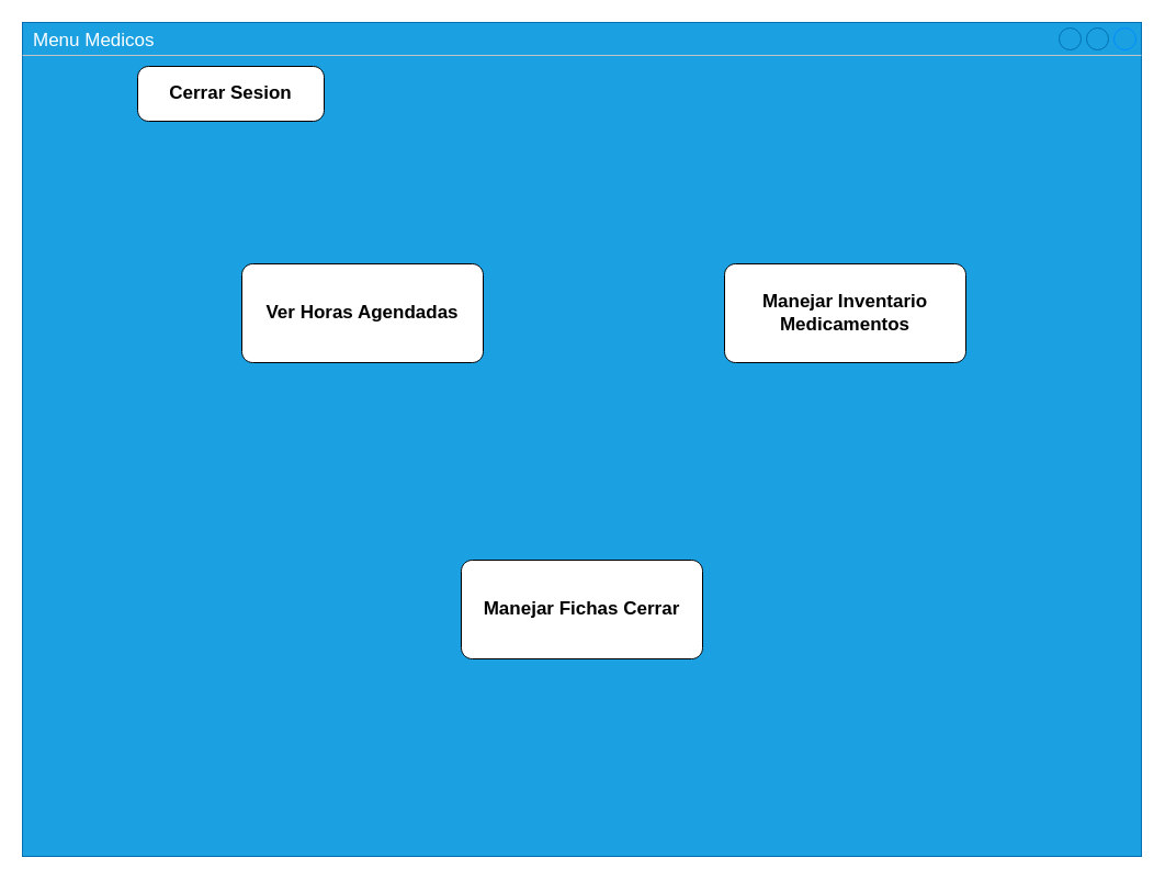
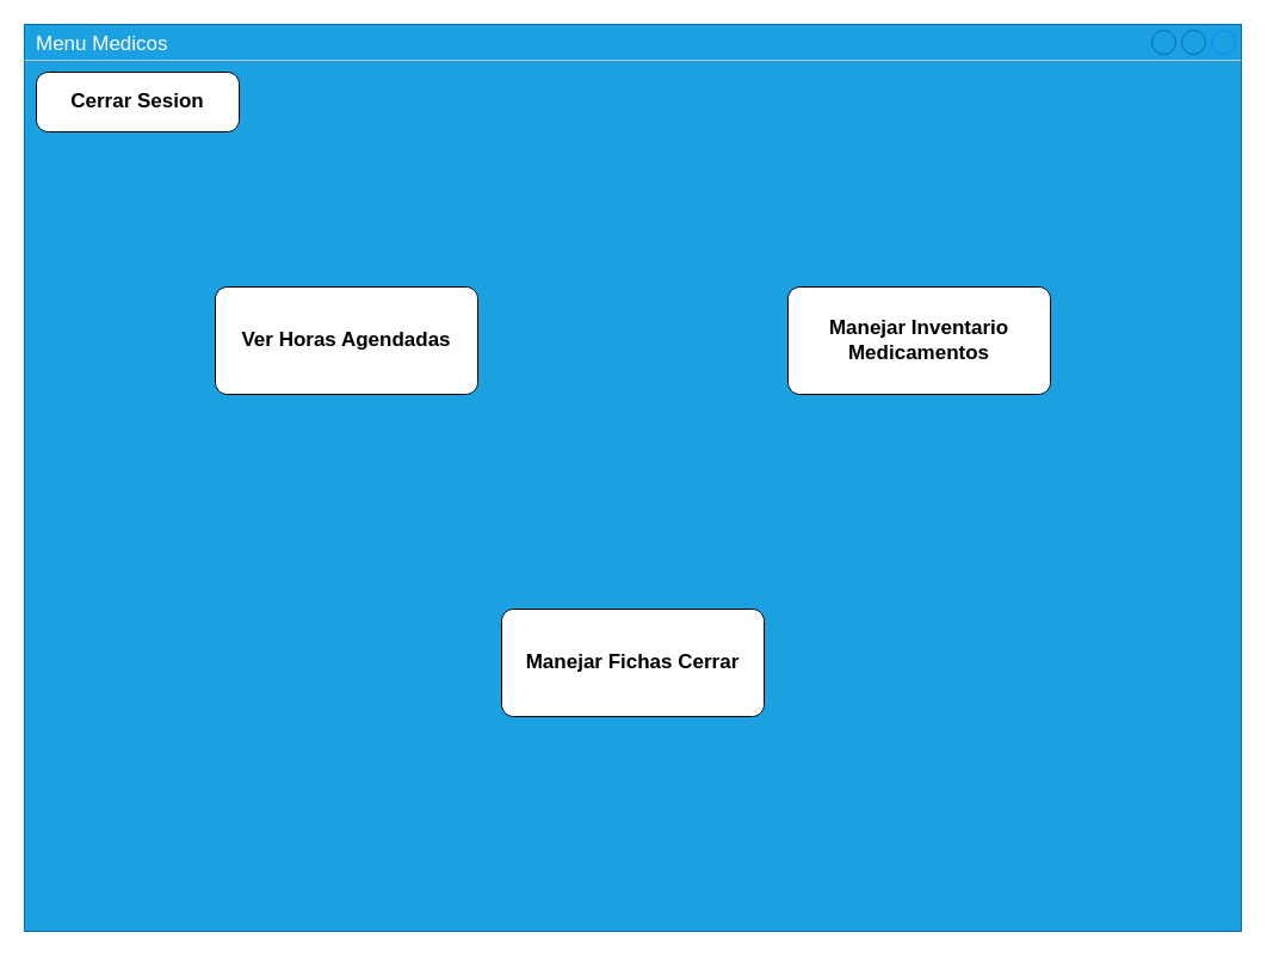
- <mxCell id="6" value="Cerrar Sesion" style="strokeWidth=1;shadow=0;dashed=0;align=center;html=1;shape=mxgraph.mockup.buttons.button;mainText=;buttonStyle=round;fontSize=17;fontStyle=1;whiteSpace=wrap;" vertex="1" parent="1"><mxGeometry x="125" y="60" width="170" height="50" as="geometry" /></mxCell>
+ <mxCell id="6" value="Cerrar Sesion" style="strokeWidth=1;shadow=0;dashed=0;align=center;html=1;shape=mxgraph.mockup.buttons.button;mainText=;buttonStyle=round;fontSize=17;fontStyle=1;whiteSpace=wrap;" vertex="1" parent="1"><mxGeometry x="30" y="60" width="170" height="50" as="geometry" /></mxCell>
- <mxCell id="3" value="Ver Horas Agendadas" style="strokeWidth=1;shadow=0;dashed=0;align=center;html=1;shape=mxgraph.mockup.buttons.button;mainText=;buttonStyle=round;fontSize=17;fontStyle=1;whiteSpace=wrap;" vertex="1" parent="1"><mxGeometry x="220" y="240" width="220" height="90" as="geometry" /></mxCell>
+ <mxCell id="3" value="Ver Horas Agendadas" style="strokeWidth=1;shadow=0;dashed=0;align=center;html=1;shape=mxgraph.mockup.buttons.button;mainText=;buttonStyle=round;fontSize=17;fontStyle=1;whiteSpace=wrap;" vertex="1" parent="1"><mxGeometry x="180" y="240" width="220" height="90" as="geometry" /></mxCell>
